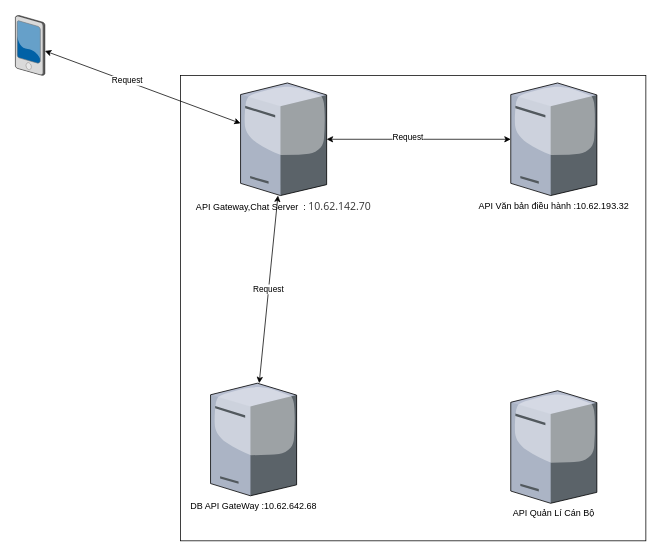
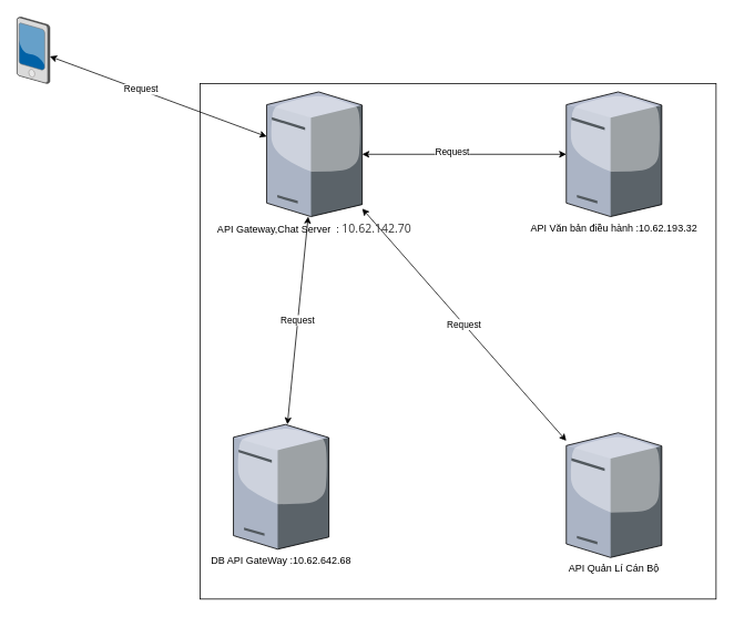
+ <mxCell id="13" value="Request" style="endArrow=classic;startArrow=classic;html=1;" edge="1" parent="1" source="7" target="4"><mxGeometry width="50" height="50" relative="1" as="geometry"><mxPoint x="440" y="380" as="sourcePoint" /><mxPoint x="490" y="330" as="targetPoint" /></mxGeometry></mxCell>
